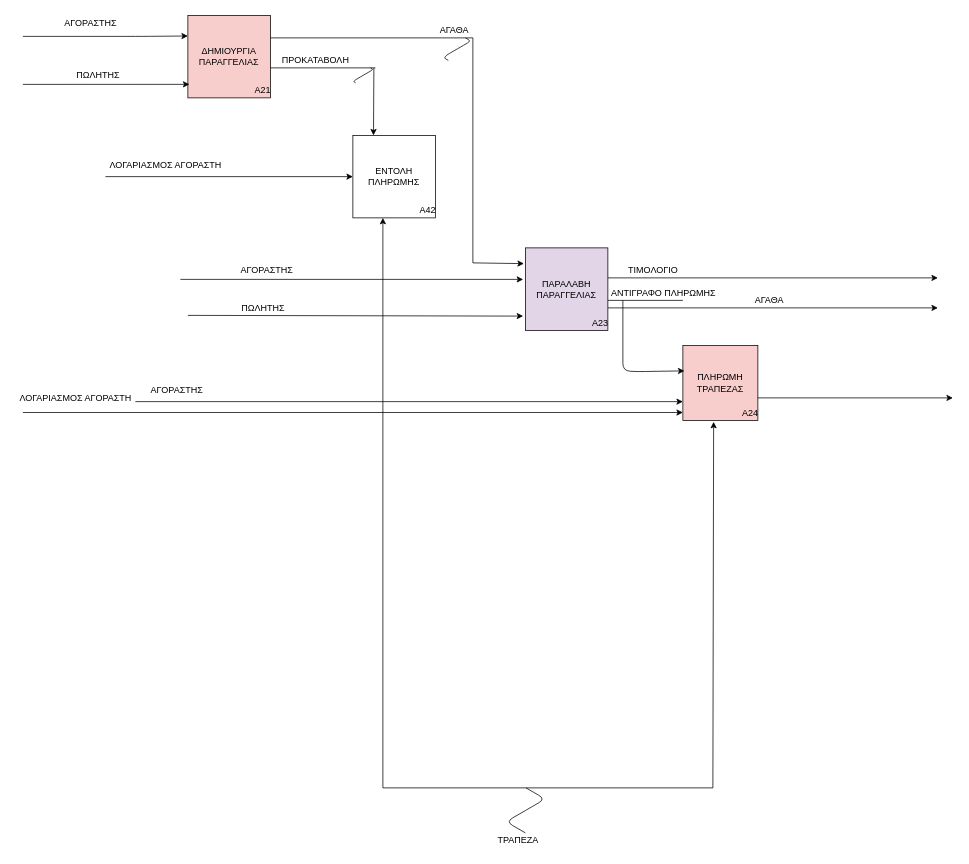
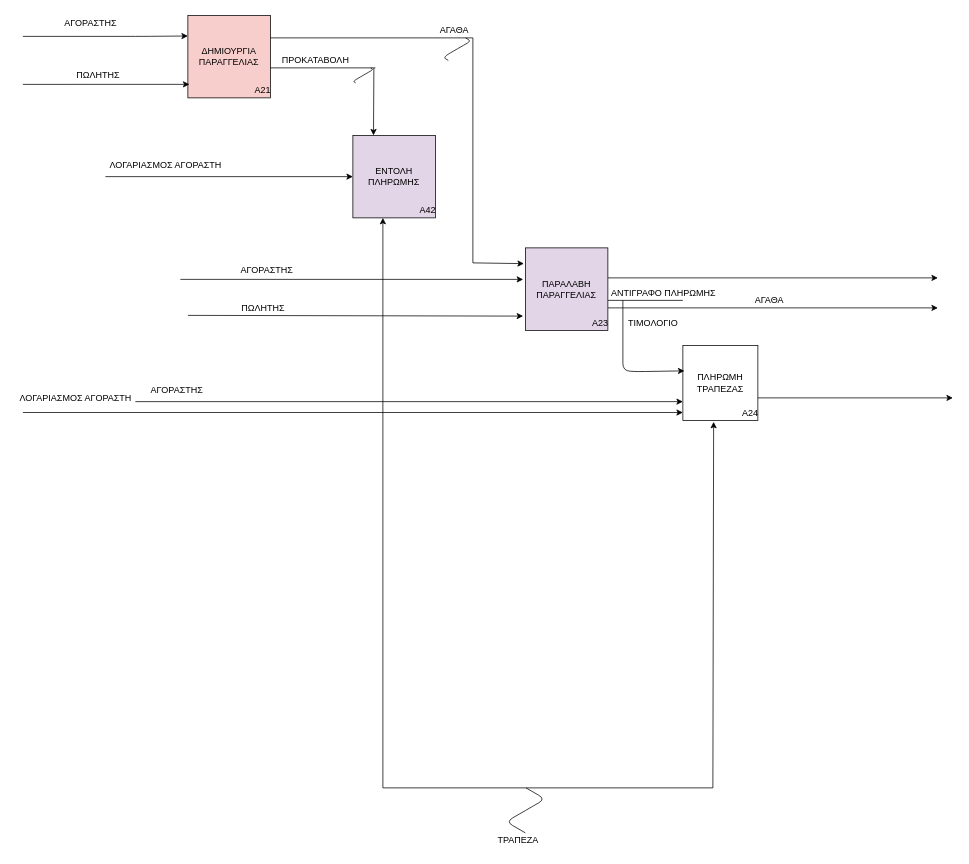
- <mxCell id="2" value="ΕΝΤΟΛΗ ΠΛΗΡΩΜΗΣ" style="whiteSpace=wrap;html=1;aspect=fixed;" parent="1" vertex="1"><mxGeometry x="470" y="180" width="110" height="110" as="geometry" /></mxCell>
+ <mxCell id="2" value="ΕΝΤΟΛΗ ΠΛΗΡΩΜΗΣ" style="whiteSpace=wrap;html=1;aspect=fixed;fillColor=#e1d5e7;" parent="1" vertex="1"><mxGeometry x="470" y="180" width="110" height="110" as="geometry" /></mxCell>
- <mxCell id="30" value="ΤΙΜΟΛΟΓΙΟ" style="text;html=1;align=center;verticalAlign=middle;resizable=0;points=[];autosize=1;" parent="1" vertex="1"><mxGeometry x="830" y="350" width="80" height="20" as="geometry" /></mxCell>
+ <mxCell id="30" value="ΤΙΜΟΛΟΓΙΟ" style="text;html=1;align=center;verticalAlign=middle;resizable=0;points=[];autosize=1;" parent="1" vertex="1"><mxGeometry x="830" y="420" width="80" height="20" as="geometry" /></mxCell>
- <mxCell id="4" value="ΠΛΗΡΩΜΗ ΤΡΑΠΕΖΑΣ" style="whiteSpace=wrap;html=1;aspect=fixed;fillColor=#f8cecc;" parent="1" vertex="1"><mxGeometry x="910" y="460" width="100" height="100" as="geometry" /></mxCell>
+ <mxCell id="4" value="ΠΛΗΡΩΜΗ ΤΡΑΠΕΖΑΣ" style="whiteSpace=wrap;html=1;aspect=fixed;" parent="1" vertex="1"><mxGeometry x="910" y="460" width="100" height="100" as="geometry" /></mxCell>
